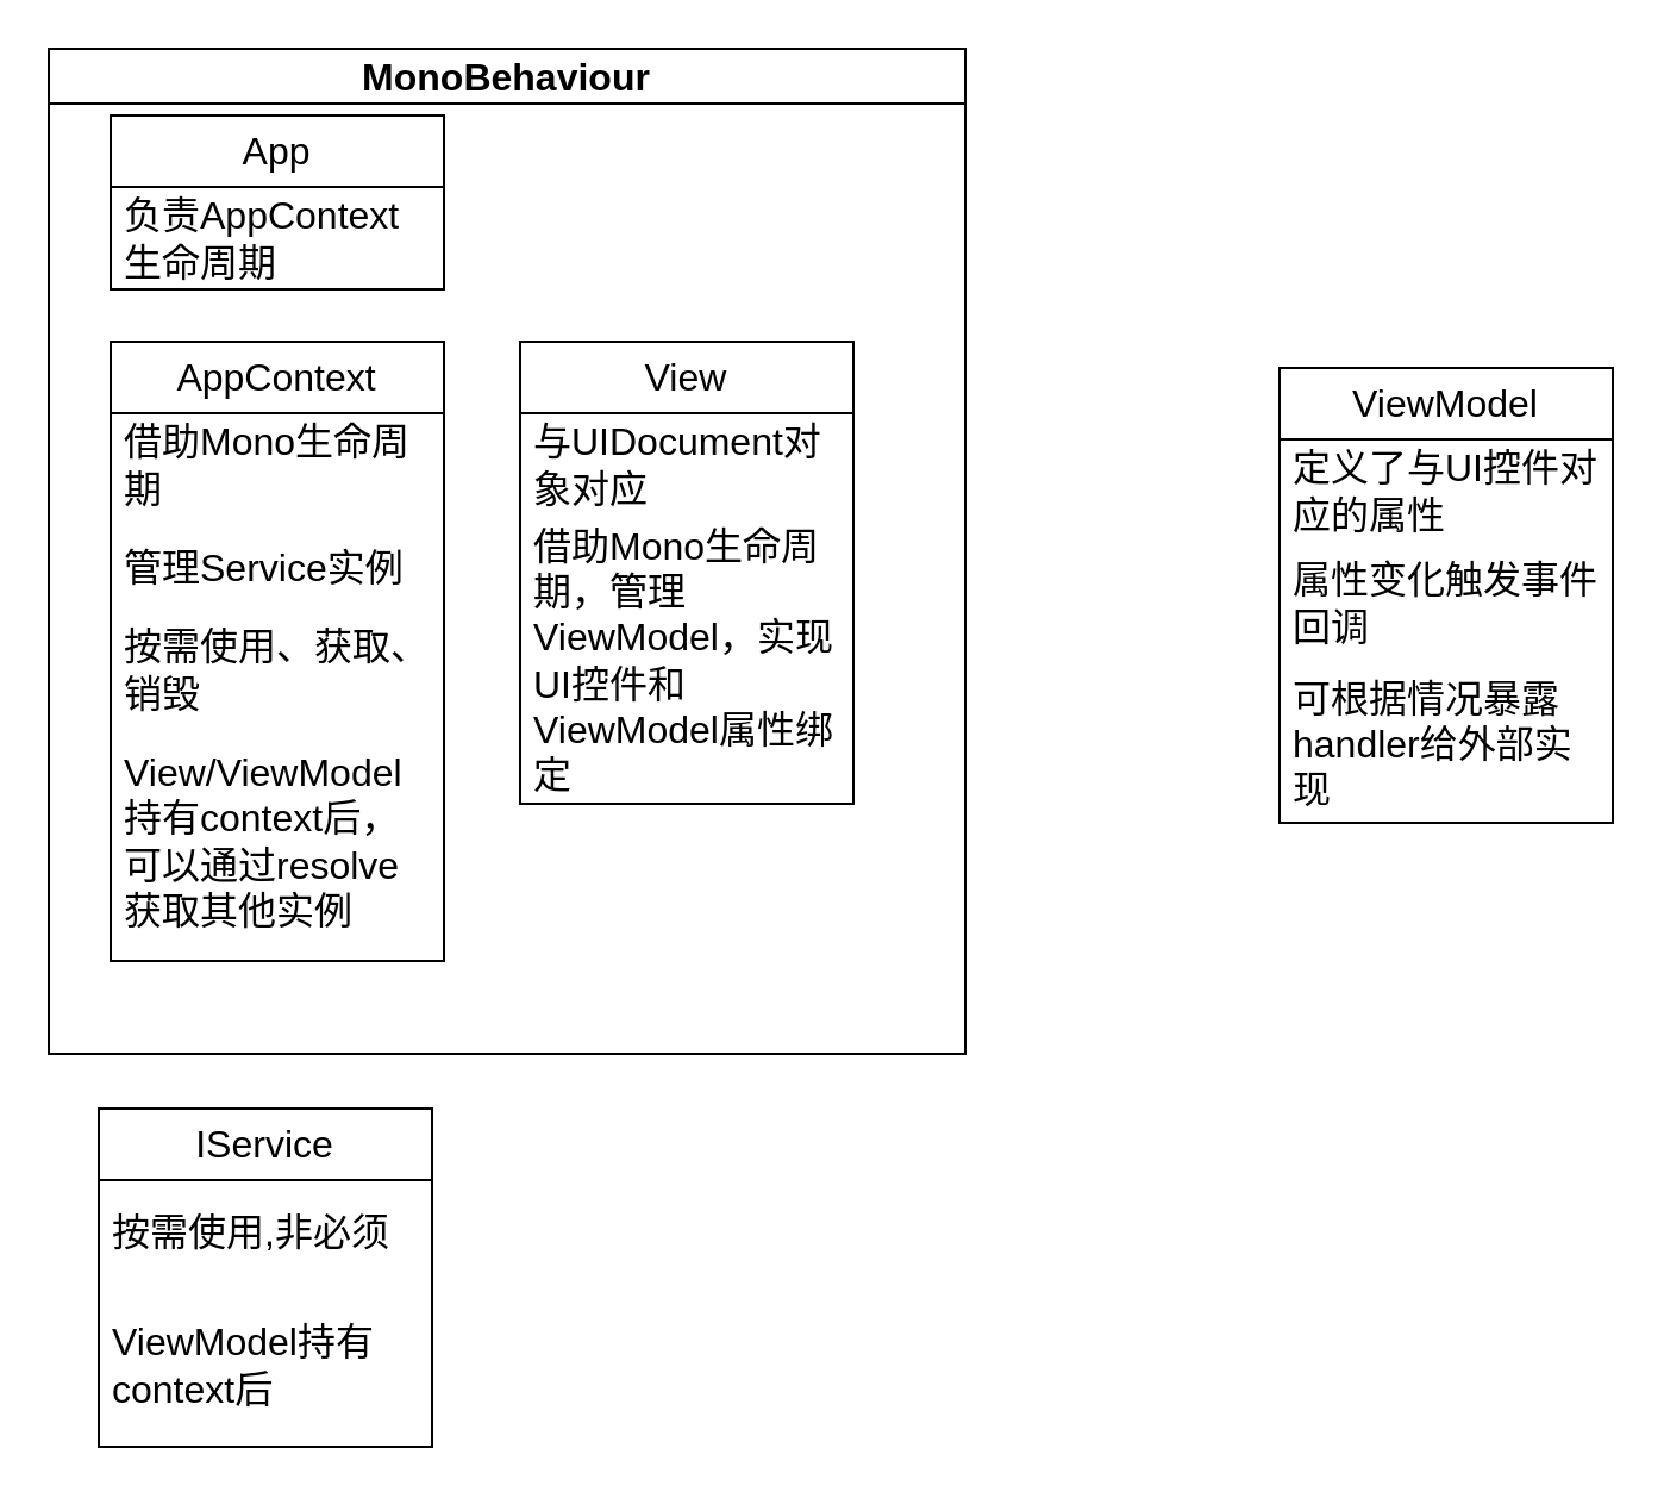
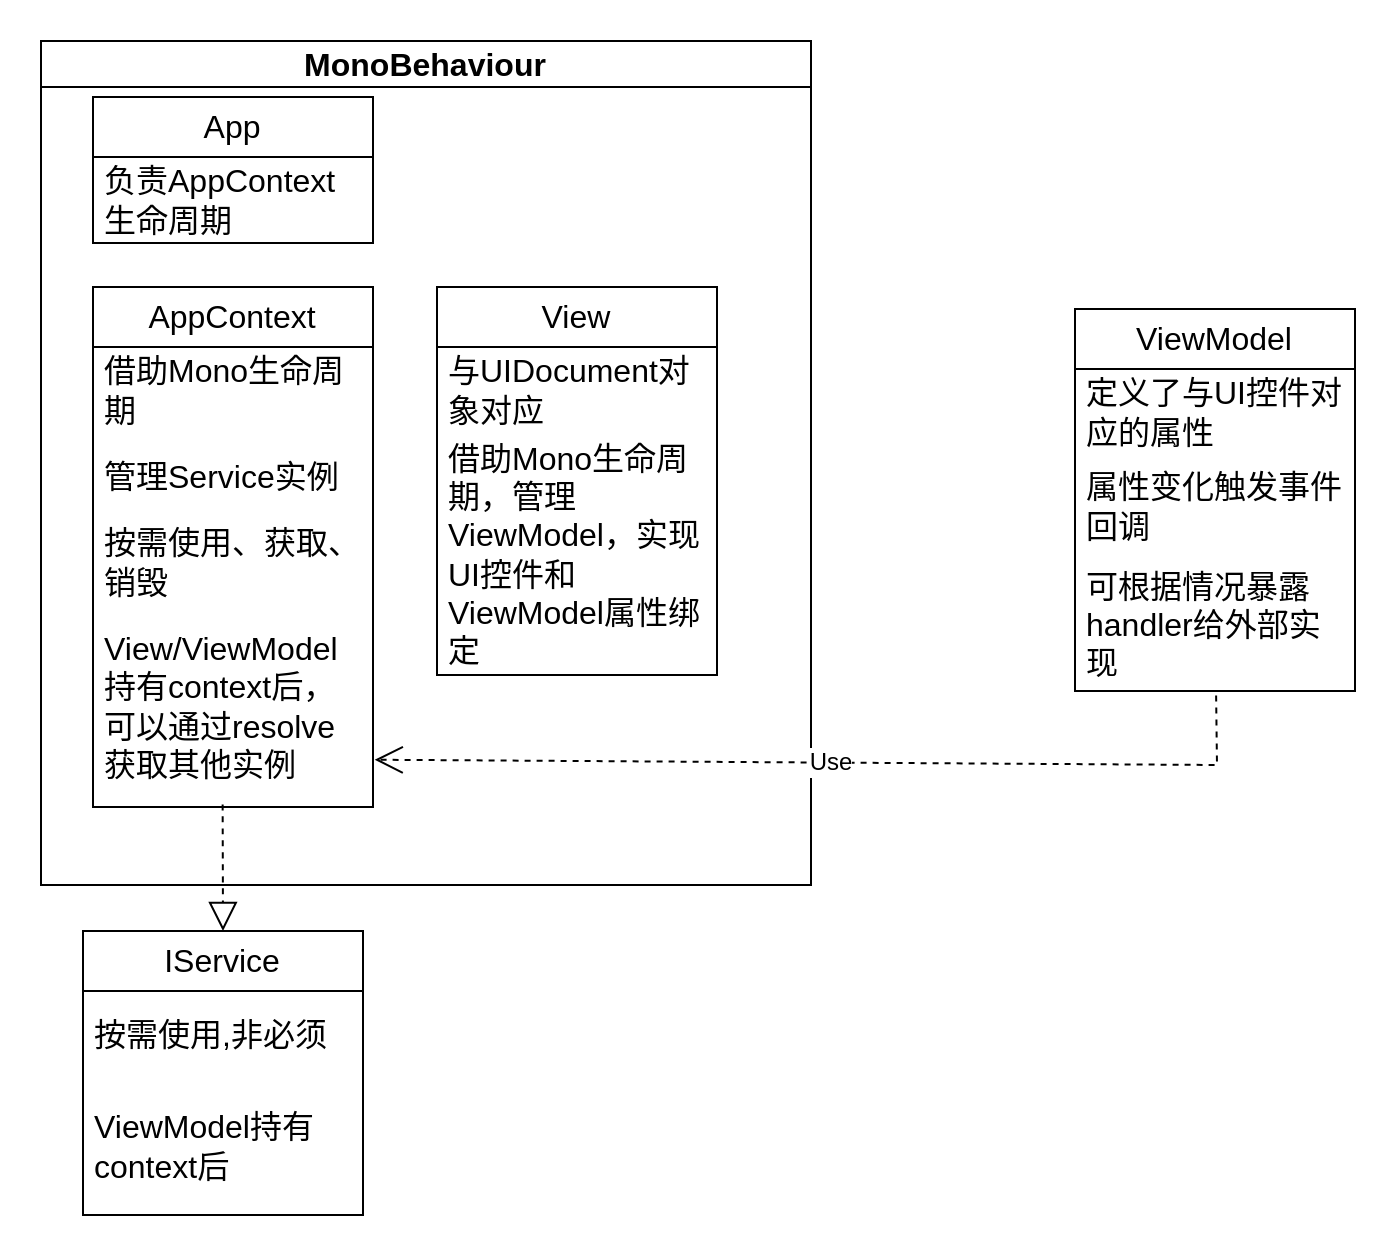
+ <mxCell id="21" value="Use" style="endArrow=open;endSize=12;dashed=1;html=1;rounded=0;fontSize=12;edgeStyle=none;exitX=0.504;exitY=1.033;exitDx=0;exitDy=0;exitPerimeter=0;entryX=1.006;entryY=0.766;entryDx=0;entryDy=0;entryPerimeter=0;" edge="1" parent="1" source="16" target="9"><mxGeometry width="160" relative="1" as="geometry"><mxPoint x="749" y="378" as="sourcePoint" /><mxPoint x="909" y="378" as="targetPoint" /><Array as="points"><mxPoint x="608" y="382" /></Array></mxGeometry></mxCell>
+ <mxCell id="20" value="" style="endArrow=block;dashed=1;endFill=0;endSize=12;html=1;rounded=0;fontSize=12;edgeStyle=none;curved=1;exitX=0.463;exitY=0.988;exitDx=0;exitDy=0;exitPerimeter=0;entryX=0.5;entryY=0;entryDx=0;entryDy=0;" edge="1" parent="1" source="9" target="17"><mxGeometry width="160" relative="1" as="geometry"><mxPoint x="334" y="484" as="sourcePoint" /><mxPoint x="494" y="484" as="targetPoint" /></mxGeometry></mxCell>
